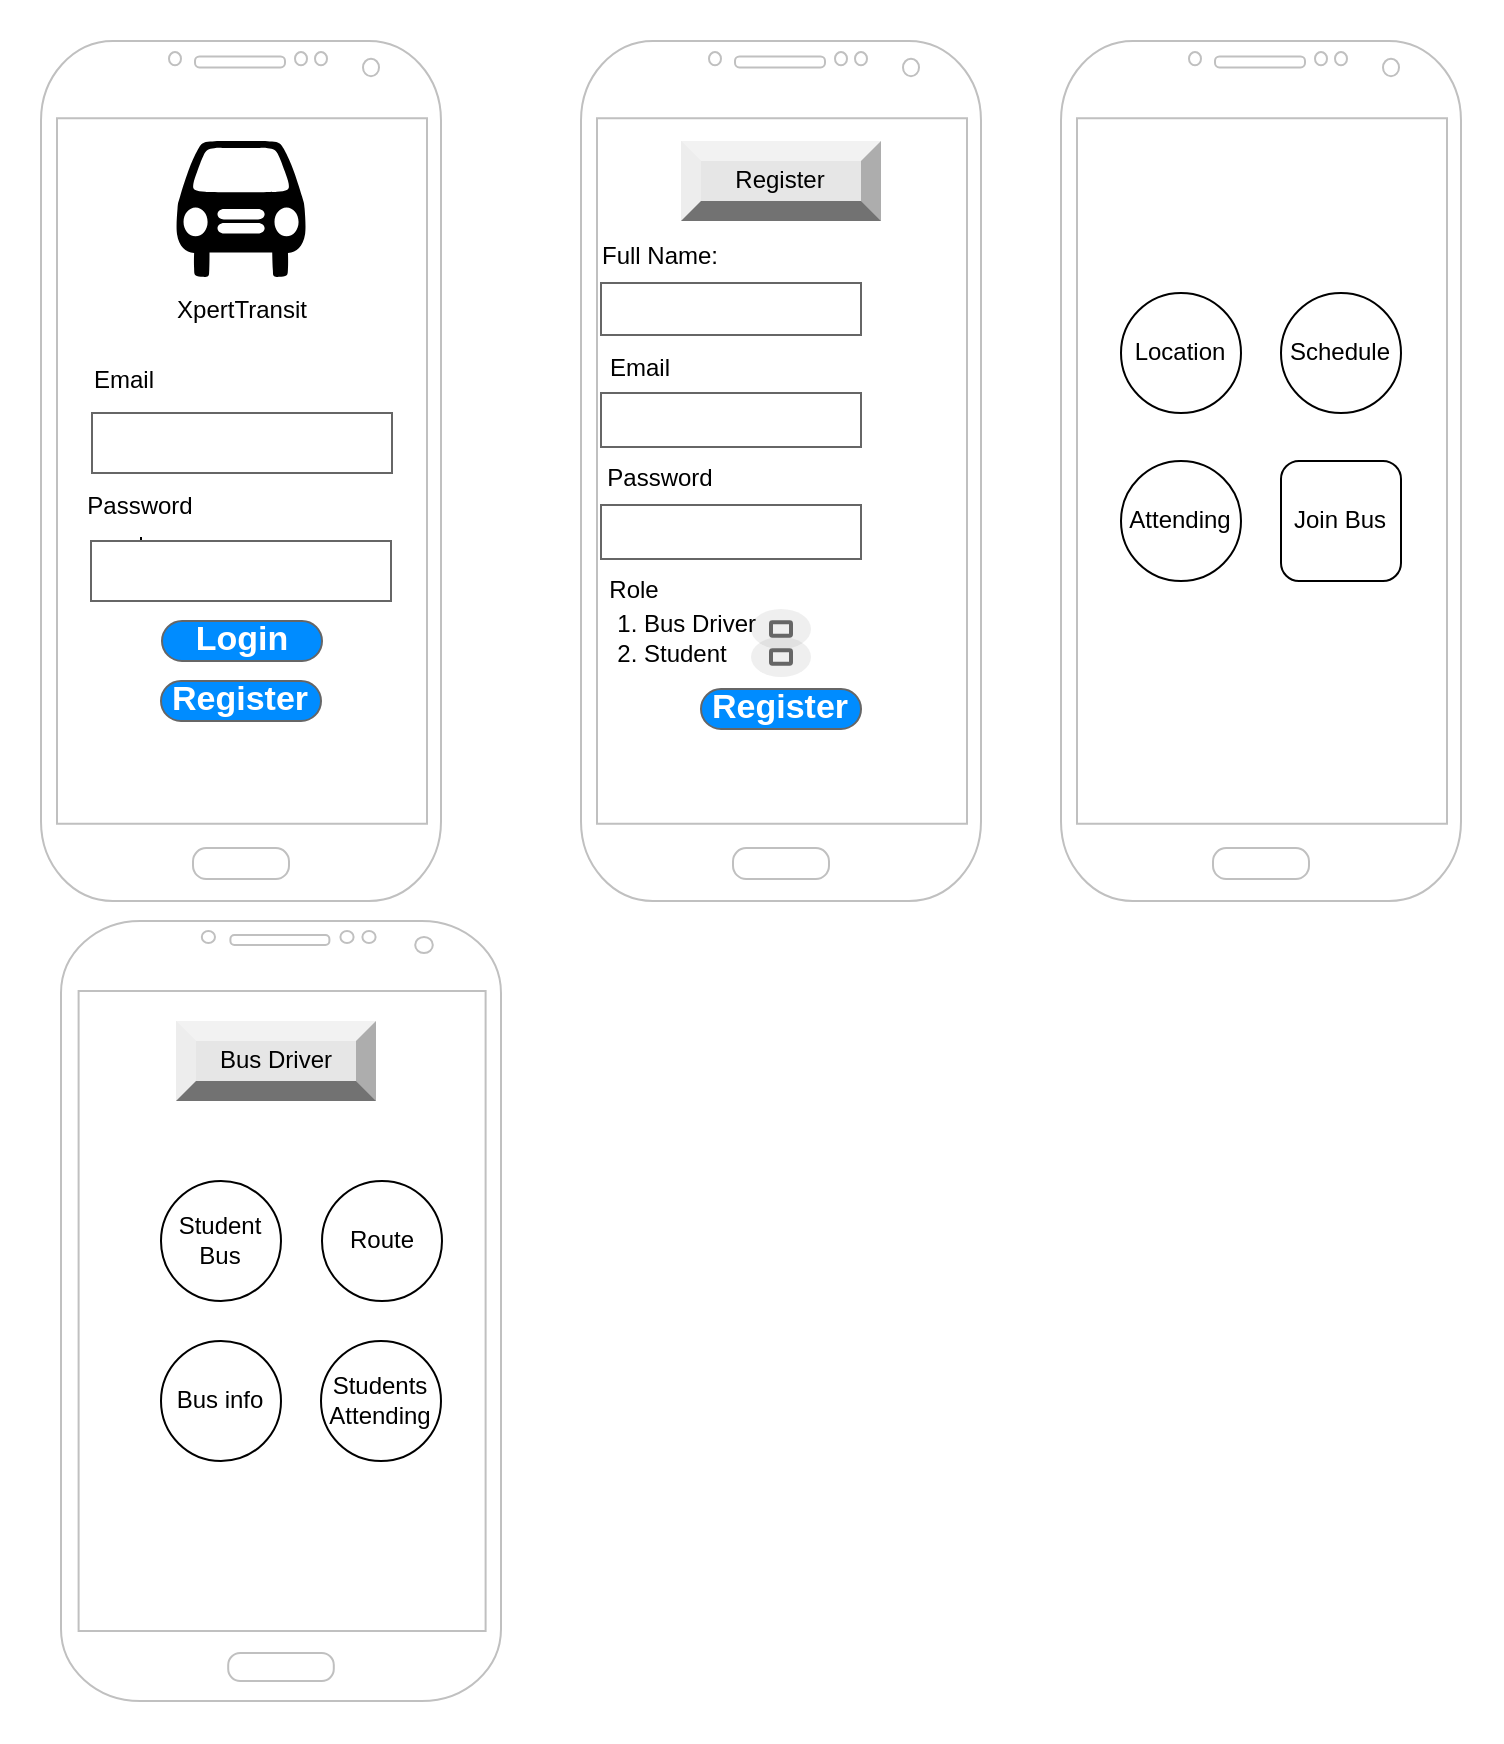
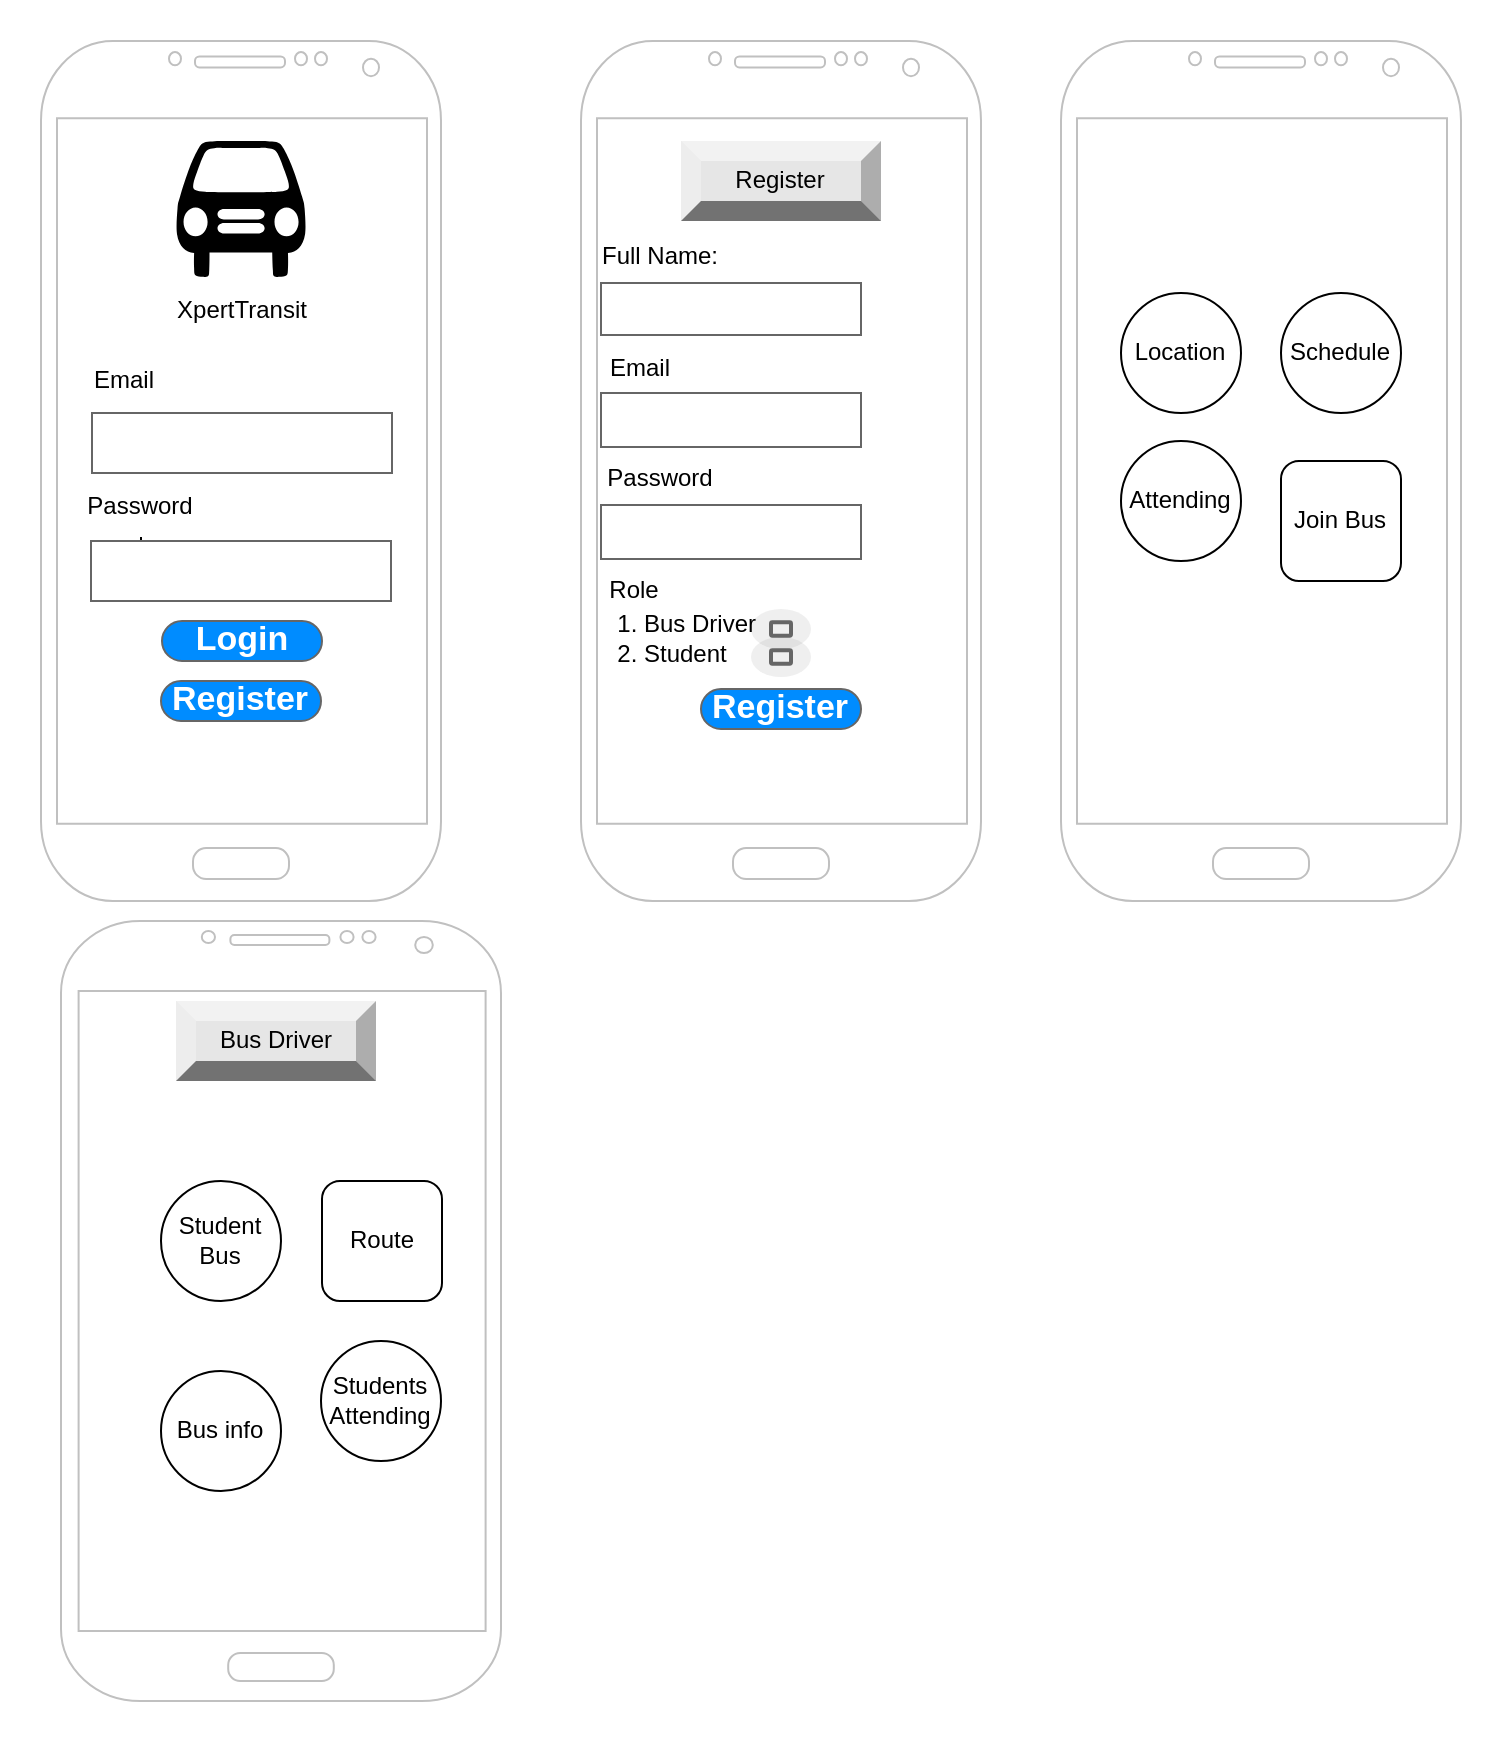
- <mxCell id="33" value="Attending" style="ellipse;whiteSpace=wrap;html=1;aspect=fixed;" vertex="1" parent="1"><mxGeometry x="560" y="230" width="60" height="60" as="geometry" /></mxCell>
+ <mxCell id="33" value="Attending" style="ellipse;whiteSpace=wrap;html=1;aspect=fixed;" vertex="1" parent="1"><mxGeometry x="560" y="220" width="60" height="60" as="geometry" /></mxCell>
- <mxCell id="30" value="Bus Driver" style="labelPosition=center;verticalLabelPosition=middle;align=center;html=1;shape=mxgraph.basic.shaded_button;dx=10;fillColor=#E6E6E6;strokeColor=none;whiteSpace=wrap;" vertex="1" parent="1"><mxGeometry x="87.5" y="510" width="100" height="40" as="geometry" /></mxCell>
+ <mxCell id="30" value="Bus Driver" style="labelPosition=center;verticalLabelPosition=middle;align=center;html=1;shape=mxgraph.basic.shaded_button;dx=10;fillColor=#E6E6E6;strokeColor=none;whiteSpace=wrap;" vertex="1" parent="1"><mxGeometry x="87.5" y="500" width="100" height="40" as="geometry" /></mxCell>
- <mxCell id="36" value="Route" style="ellipse;whiteSpace=wrap;html=1;aspect=fixed;" vertex="1" parent="1"><mxGeometry x="160.5" y="590" width="60" height="60" as="geometry" /></mxCell>
+ <mxCell id="36" value="Route" style="whiteSpace=wrap;html=1;aspect=fixed;rounded=1;" vertex="1" parent="1"><mxGeometry x="160.5" y="590" width="60" height="60" as="geometry" /></mxCell>
- <mxCell id="37" value="Bus info" style="ellipse;whiteSpace=wrap;html=1;aspect=fixed;" vertex="1" parent="1"><mxGeometry x="80" y="670" width="60" height="60" as="geometry" /></mxCell>
+ <mxCell id="37" value="Bus info" style="ellipse;whiteSpace=wrap;html=1;aspect=fixed;" vertex="1" parent="1"><mxGeometry x="80" y="685" width="60" height="60" as="geometry" /></mxCell>
